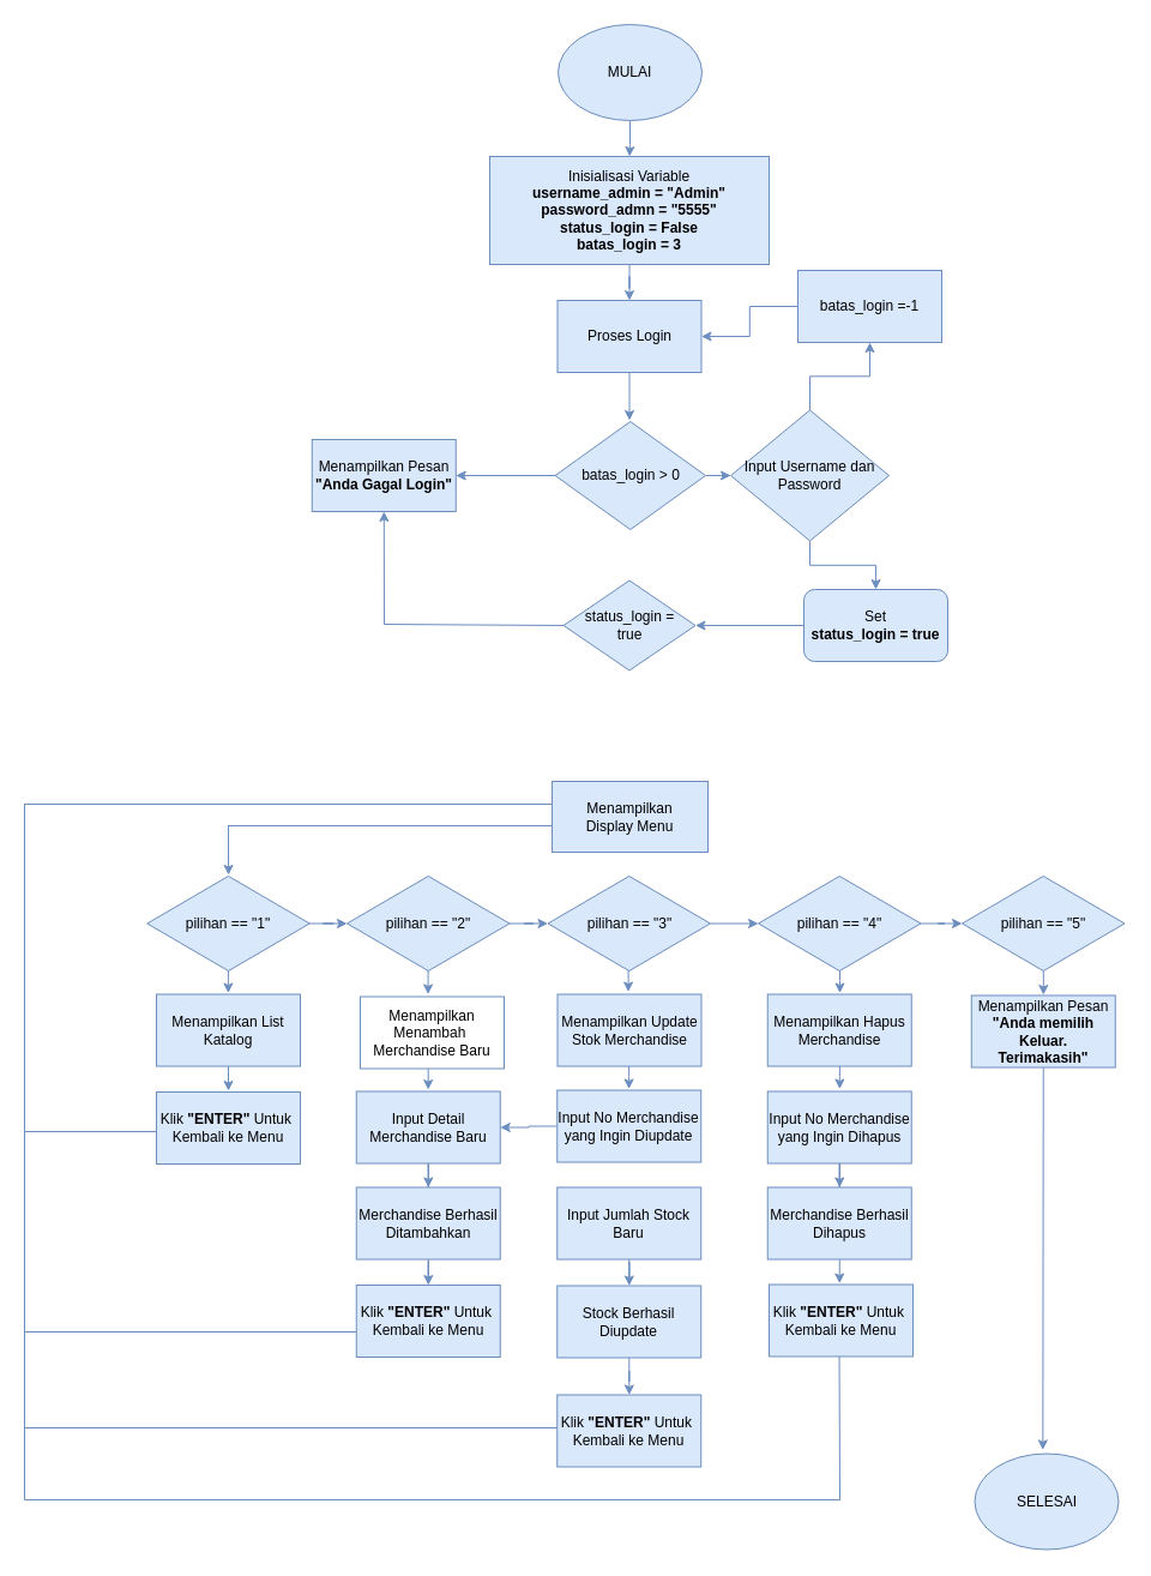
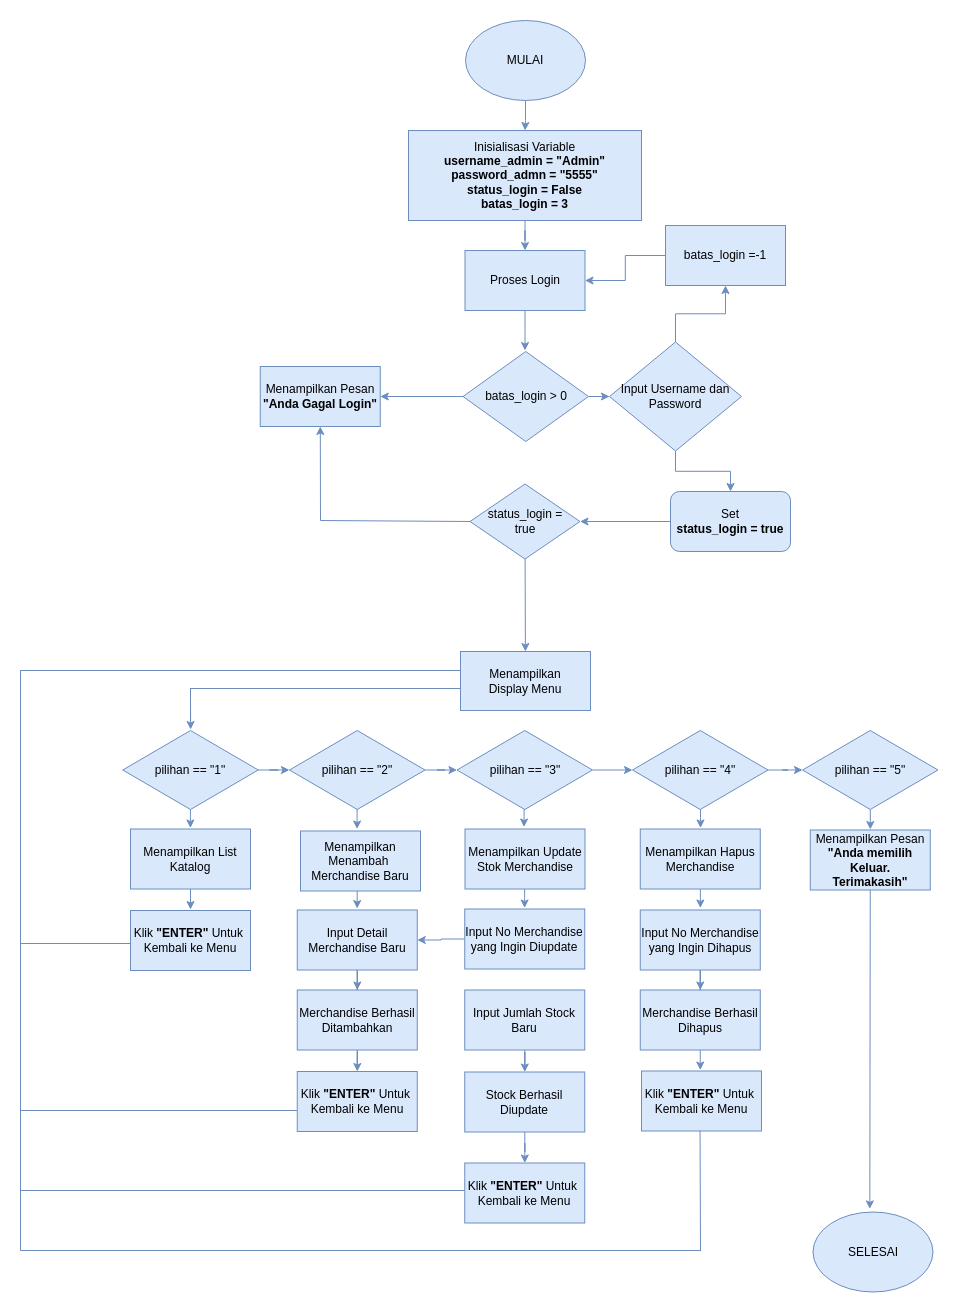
+ <mxCell id="30" value="" style="rounded=0;orthogonalLoop=1;jettySize=auto;html=1;fillColor=#dae8fc;strokeColor=#6c8ebf;" parent="1" source="31" target="34" edge="1"><mxGeometry relative="1" as="geometry" /></mxCell>
- <mxCell id="71" value="Menampilkan Menambah&amp;nbsp;&lt;div&gt;Merchandise Baru&lt;/div&gt;" style="whiteSpace=wrap;html=1;fillColor=#ffffff;strokeColor=#6c8ebf;" parent="1" vertex="1"><mxGeometry x="300" y="830.5" width="120" height="60" as="geometry" /></mxCell>
+ <mxCell id="71" value="Menampilkan Menambah&amp;nbsp;&lt;div&gt;Merchandise Baru&lt;/div&gt;" style="whiteSpace=wrap;html=1;fillColor=#dae8fc;strokeColor=#6c8ebf;" parent="1" vertex="1"><mxGeometry x="300" y="830.5" width="120" height="60" as="geometry" /></mxCell>
